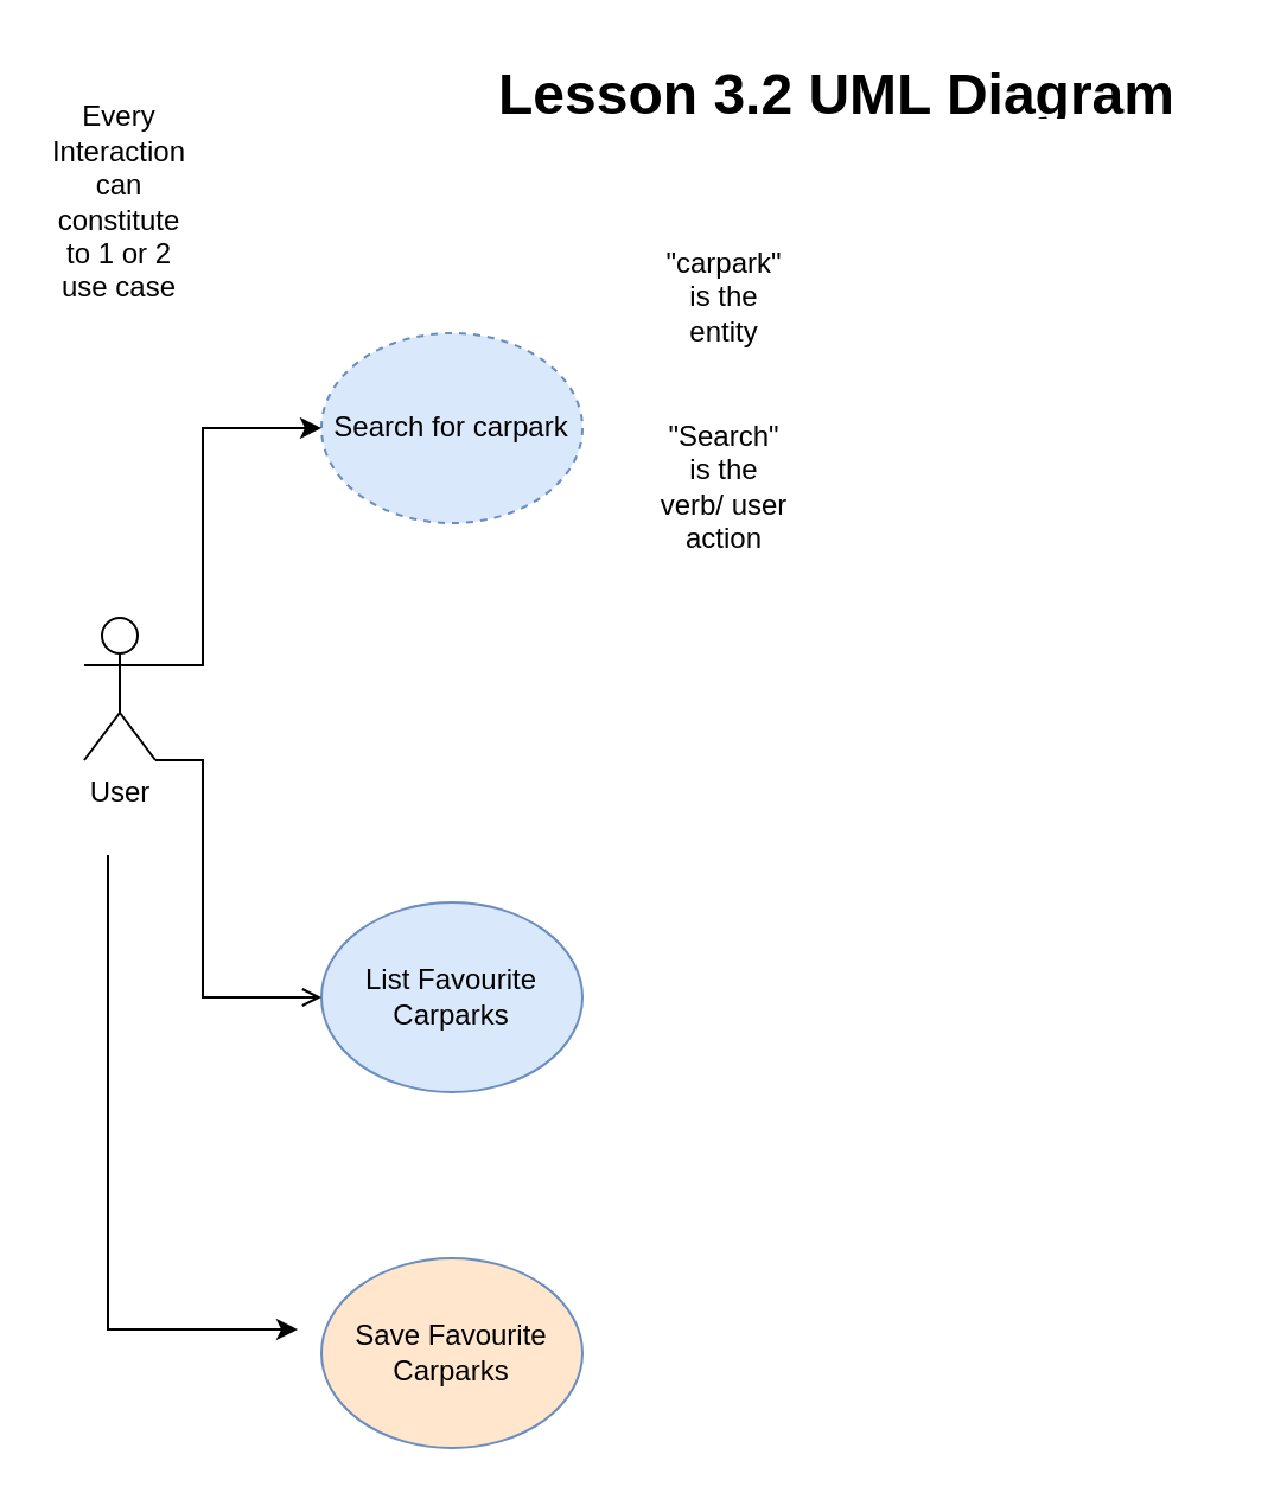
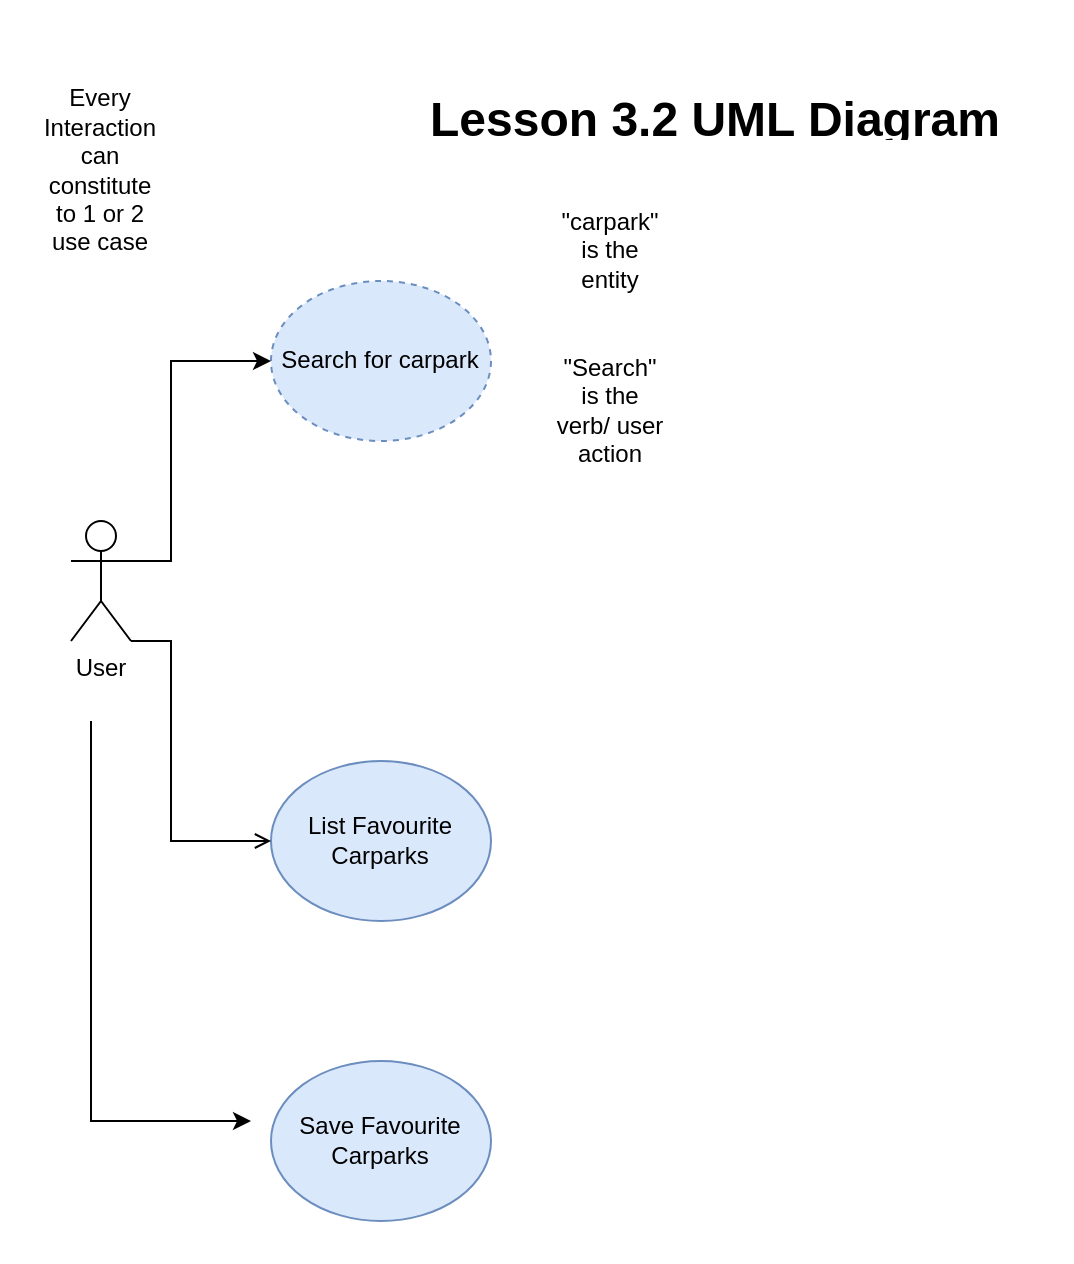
- <mxCell id="2" value="&lt;h1&gt;Lesson 3.2 UML Diagram&lt;/h1&gt;" style="text;html=1;strokeColor=none;fillColor=none;spacing=5;spacingTop=-20;whiteSpace=wrap;overflow=hidden;rounded=0;" vertex="1" parent="1"><mxGeometry x="205" y="20" width="310" height="30" as="geometry" /></mxCell>
+ <mxCell id="2" value="&lt;h1&gt;Lesson 3.2 UML Diagram&lt;/h1&gt;" style="text;html=1;strokeColor=none;fillColor=none;spacing=5;spacingTop=-20;whiteSpace=wrap;overflow=hidden;rounded=0;" vertex="1" parent="1"><mxGeometry x="210" y="40" width="310" height="30" as="geometry" /></mxCell>
- <mxCell id="10" value="Save Favourite Carparks" style="ellipse;whiteSpace=wrap;html=1;fillColor=#ffe6cc;strokeColor=#6c8ebf;" vertex="1" parent="1"><mxGeometry x="135" y="530" width="110" height="80" as="geometry" /></mxCell>
+ <mxCell id="10" value="Save Favourite Carparks" style="ellipse;whiteSpace=wrap;html=1;fillColor=#dae8fc;strokeColor=#6c8ebf;" vertex="1" parent="1"><mxGeometry x="135" y="530" width="110" height="80" as="geometry" /></mxCell>
